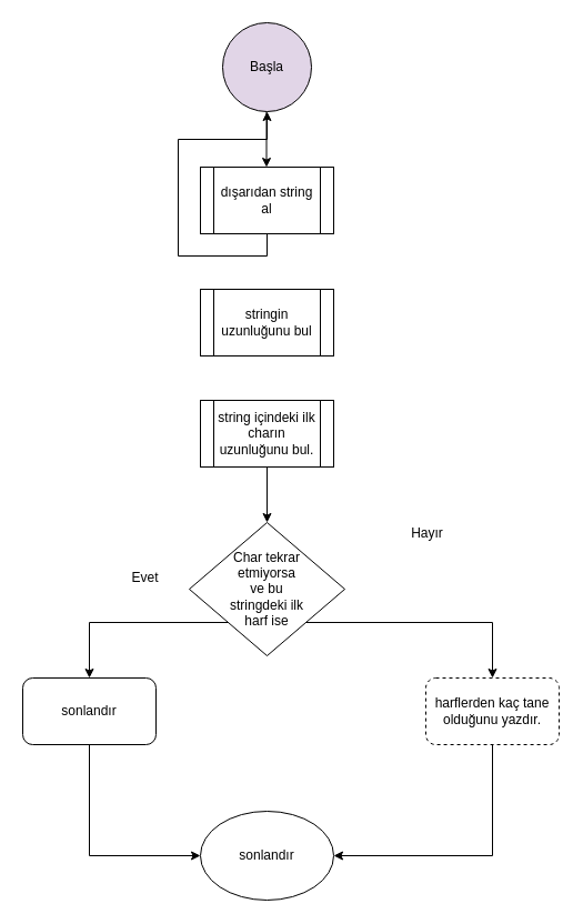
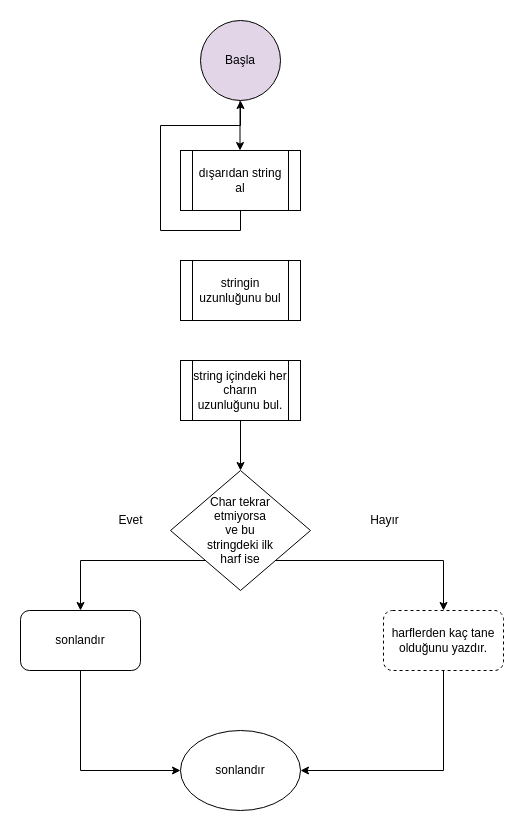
- <mxCell id="8" value="string içindeki ilk charın uzunluğunu bul." style="shape=process;whiteSpace=wrap;html=1;backgroundOutline=1;" vertex="1" parent="1"><mxGeometry x="180" y="360" width="120" height="60" as="geometry" /></mxCell>
+ <mxCell id="8" value="string içindeki her charın uzunluğunu bul." style="shape=process;whiteSpace=wrap;html=1;backgroundOutline=1;" vertex="1" parent="1"><mxGeometry x="180" y="360" width="120" height="60" as="geometry" /></mxCell>
- <mxCell id="17" value="Hayır" style="text;html=1;align=center;verticalAlign=middle;resizable=0;points=[];autosize=1;" vertex="1" parent="1"><mxGeometry x="364" y="470" width="40" height="20" as="geometry" /></mxCell>
+ <mxCell id="17" value="Hayır" style="text;html=1;align=center;verticalAlign=middle;resizable=0;points=[];autosize=1;" vertex="1" parent="1"><mxGeometry x="364" y="510" width="40" height="20" as="geometry" /></mxCell>
